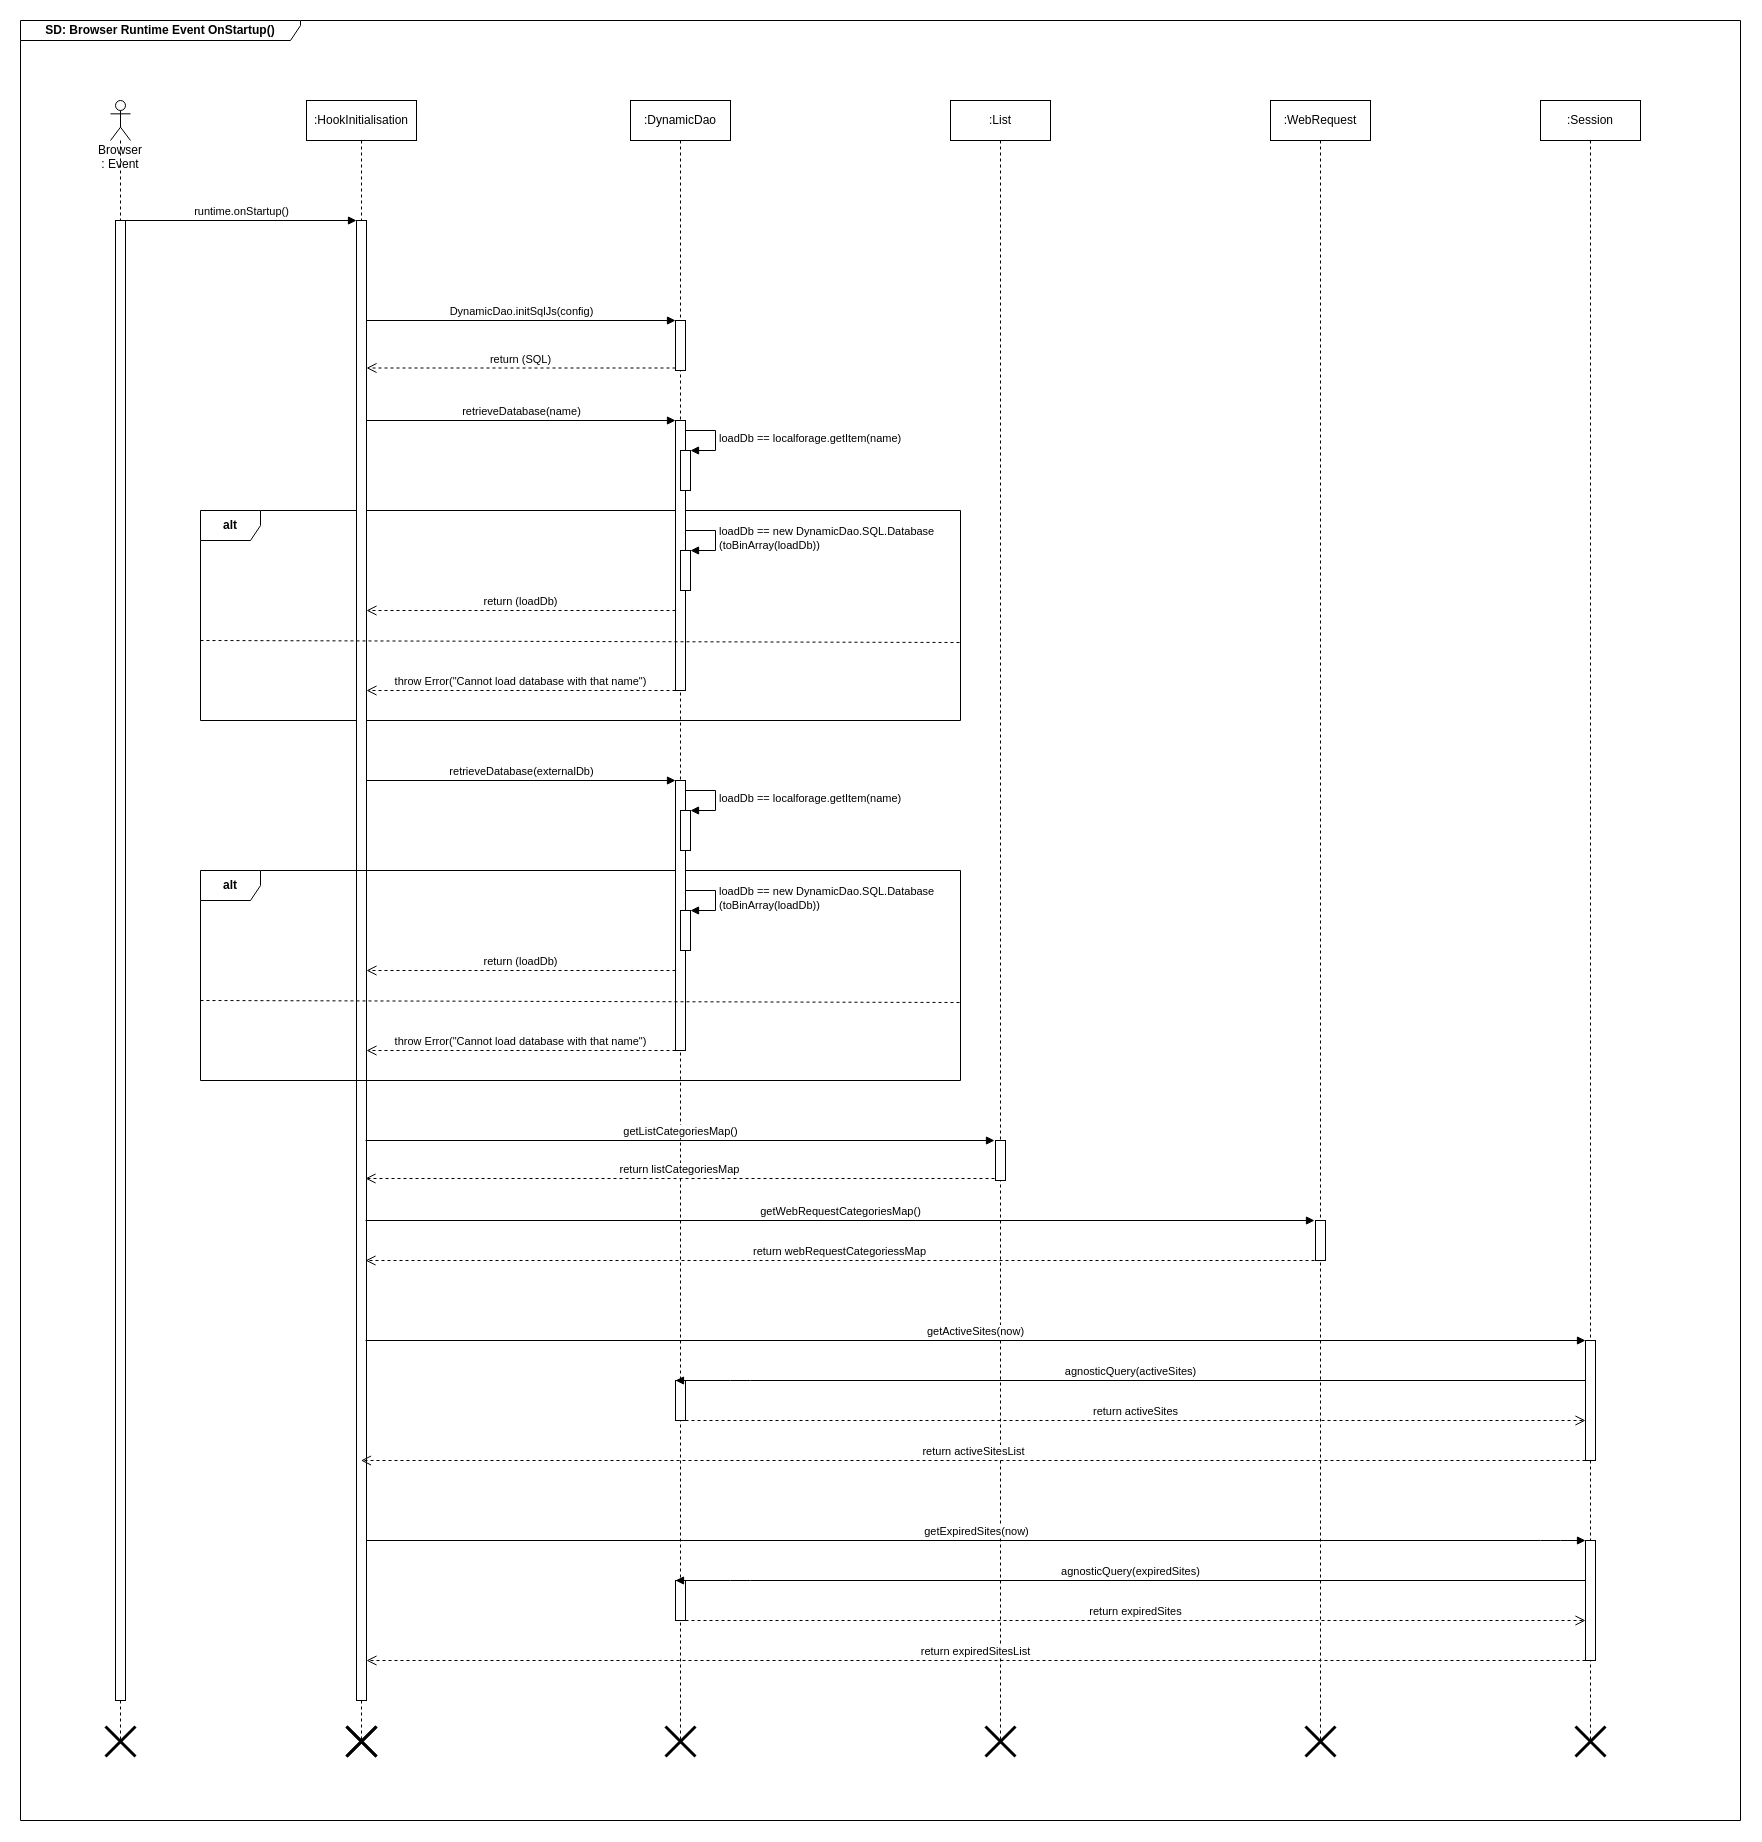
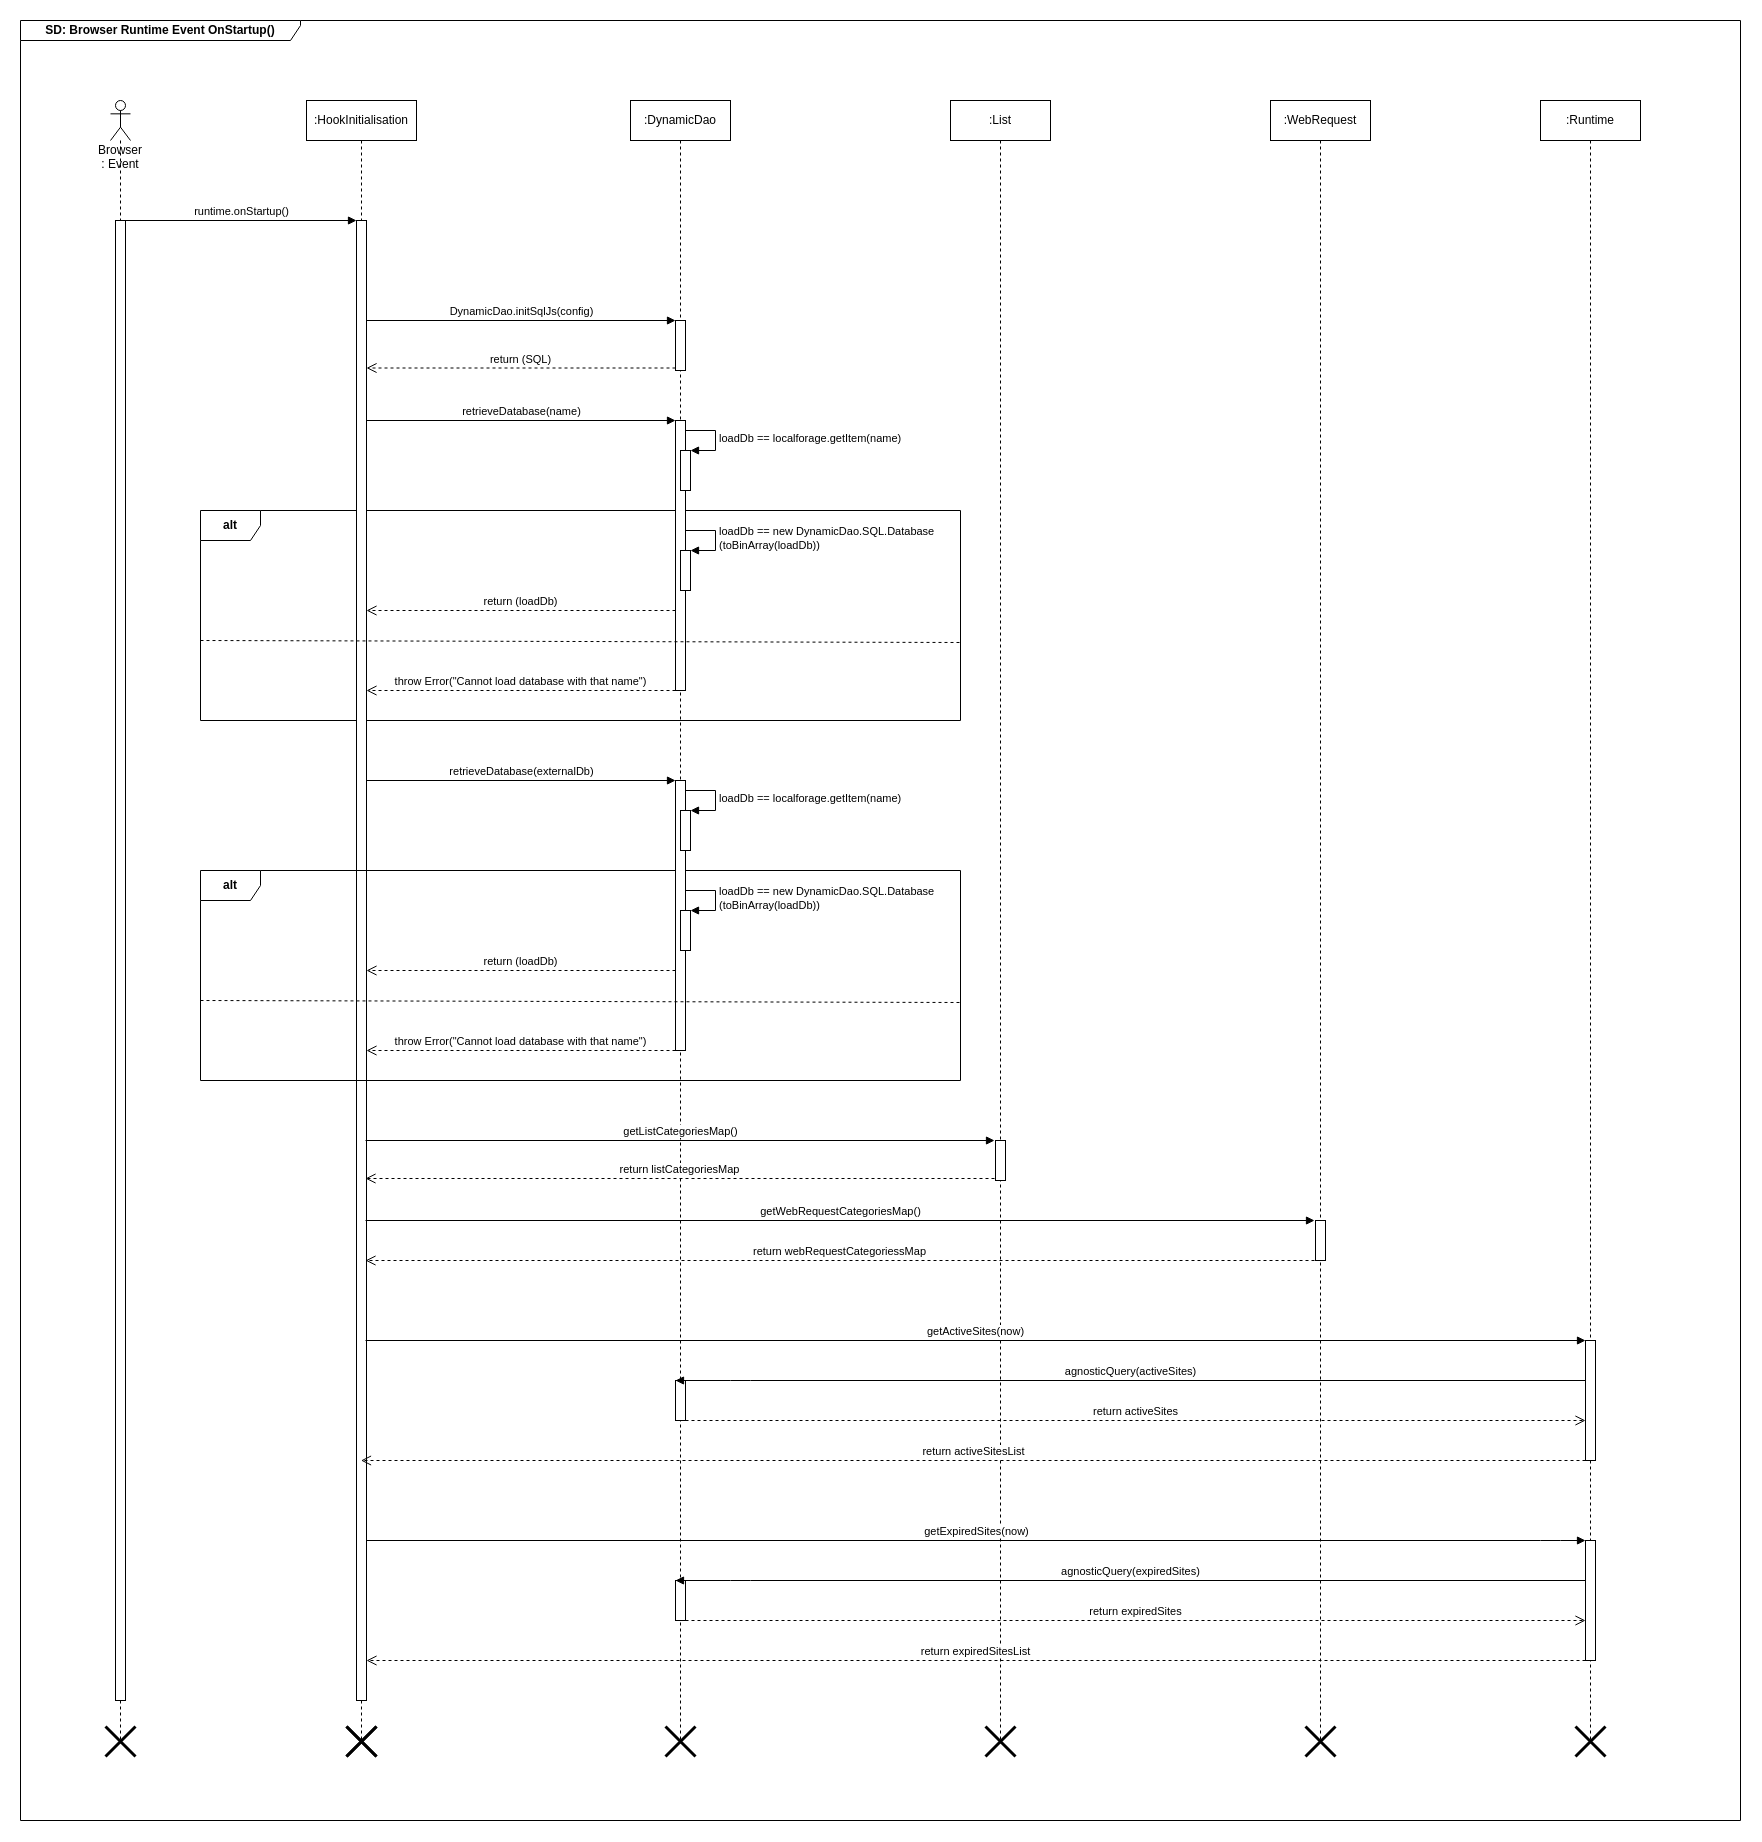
- <mxCell id="42" value=":Session" style="shape=umlLifeline;perimeter=lifelinePerimeter;whiteSpace=wrap;html=1;container=1;collapsible=0;recursiveResize=0;outlineConnect=0;noLabel=0;" parent="1" vertex="1"><mxGeometry x="1540" y="100" width="100" height="1640" as="geometry" /></mxCell>
+ <mxCell id="42" value=":Runtime" style="shape=umlLifeline;perimeter=lifelinePerimeter;whiteSpace=wrap;html=1;container=1;collapsible=0;recursiveResize=0;outlineConnect=0;noLabel=0;" parent="1" vertex="1"><mxGeometry x="1540" y="100" width="100" height="1640" as="geometry" /></mxCell>
